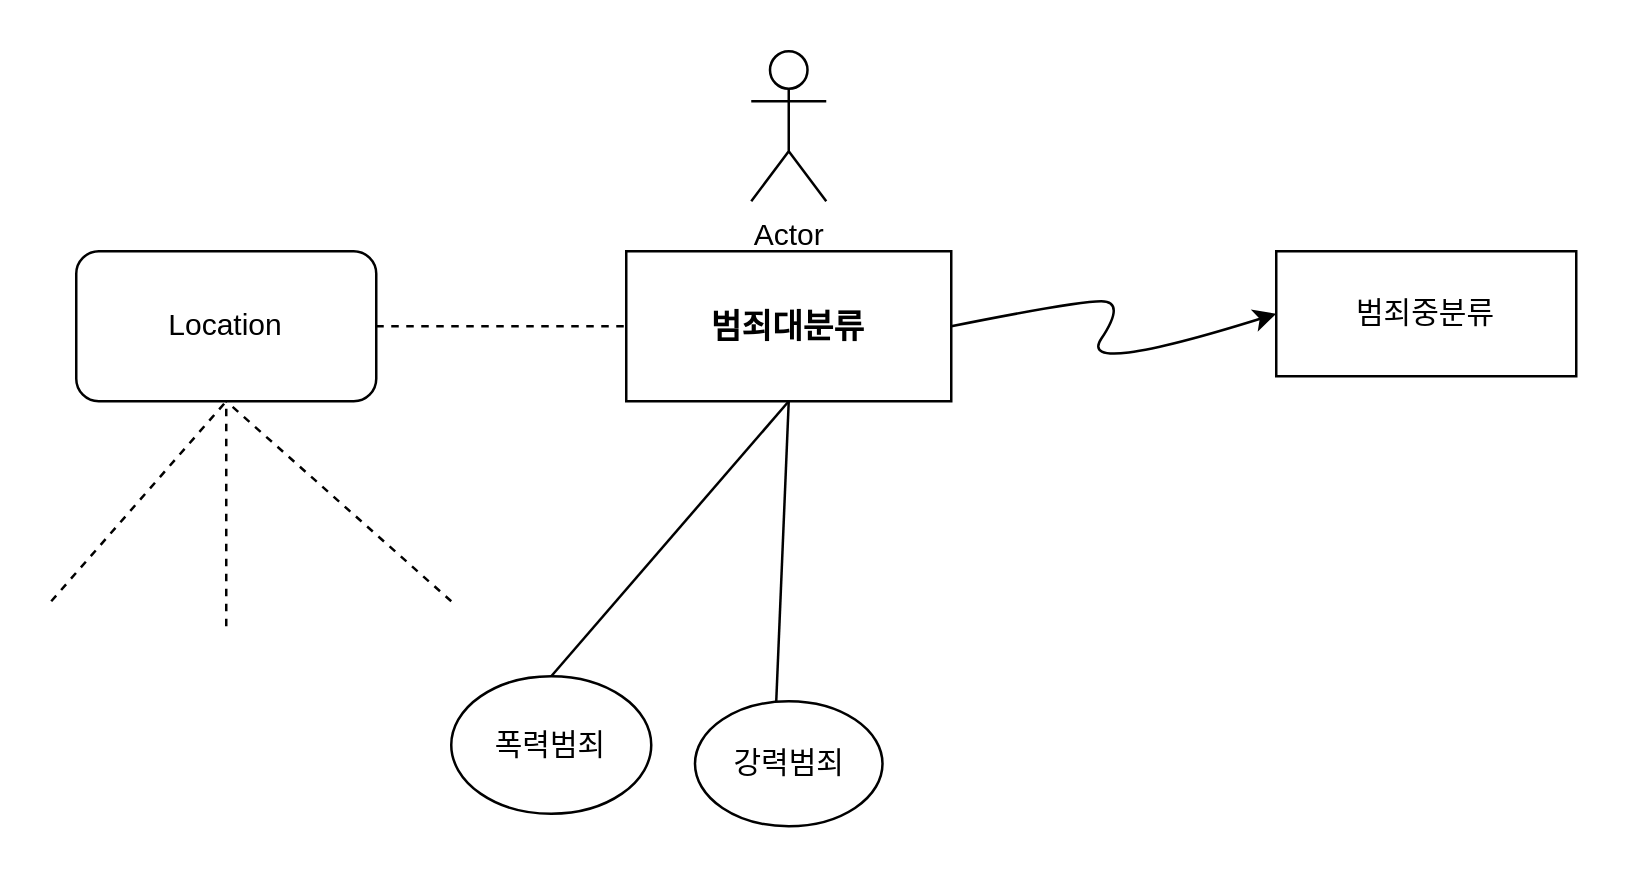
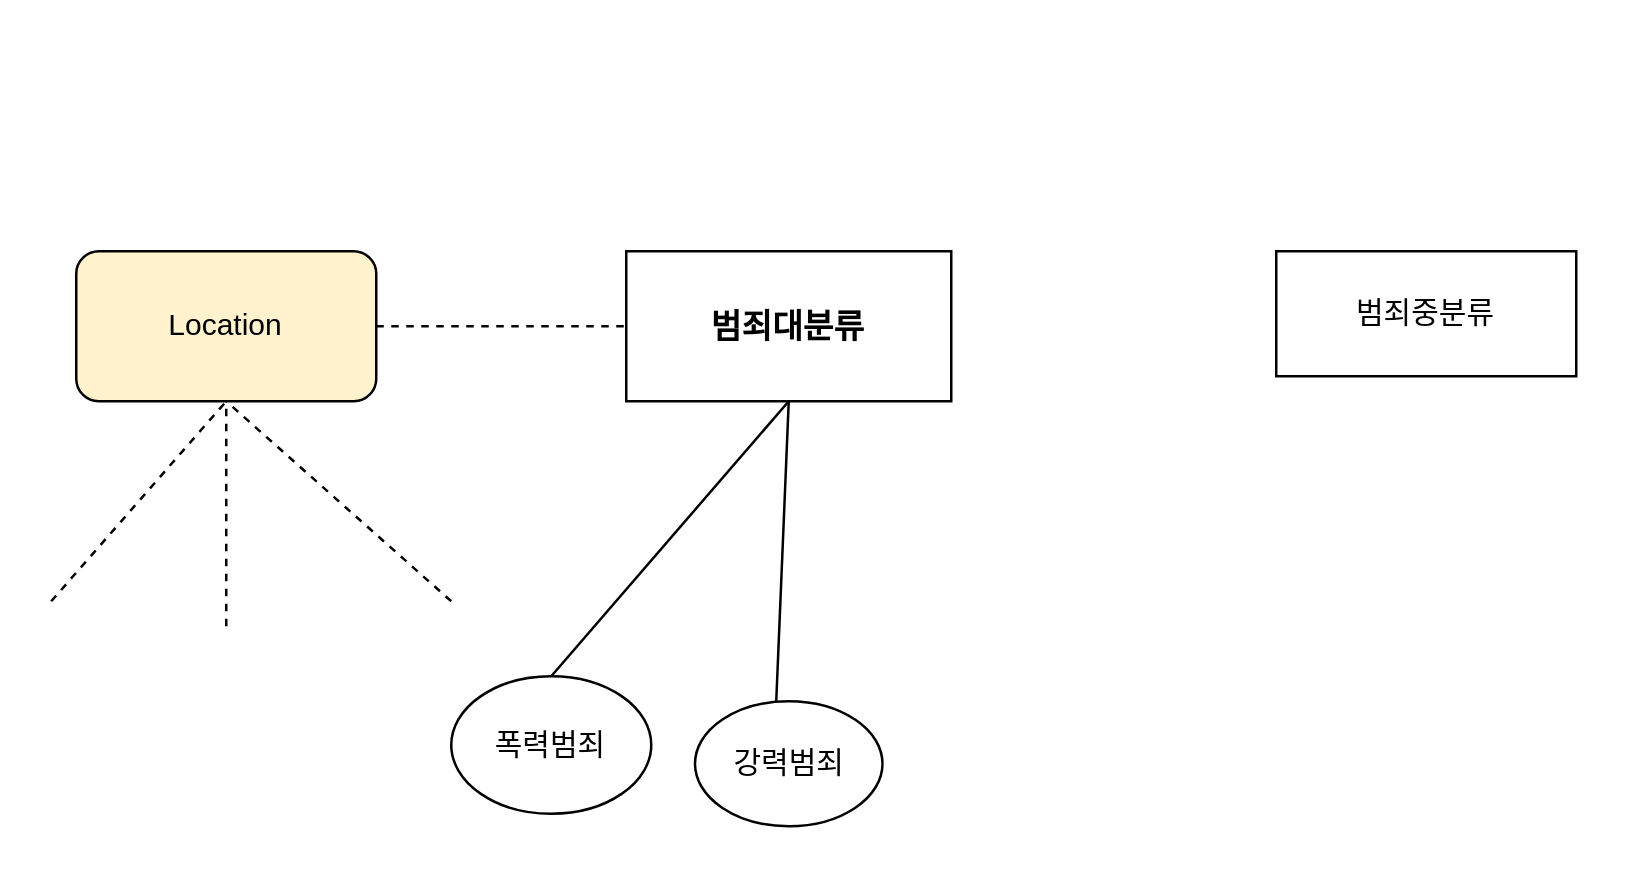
- <mxCell id="14" value="Actor" style="shape=umlActor;verticalLabelPosition=bottom;verticalAlign=top;html=1;outlineConnect=0;" vertex="1" parent="1"><mxGeometry x="300" y="20" width="30" height="60" as="geometry" /></mxCell>
- <mxCell id="5" value="Location" style="rounded=1;whiteSpace=wrap;html=1;" vertex="1" parent="1"><mxGeometry x="30" y="100" width="120" height="60" as="geometry" /></mxCell>
+ <mxCell id="5" value="Location" style="rounded=1;whiteSpace=wrap;html=1;fillColor=#fff2cc;" vertex="1" parent="1"><mxGeometry x="30" y="100" width="120" height="60" as="geometry" /></mxCell>
- <mxCell id="4" value="" style="curved=1;endArrow=classic;html=1;rounded=0;entryX=0;entryY=0.5;entryDx=0;entryDy=0;exitX=1;exitY=0.5;exitDx=0;exitDy=0;" edge="1" parent="1" source="2" target="3"><mxGeometry width="50" height="50" relative="1" as="geometry"><mxPoint x="330" y="220" as="sourcePoint" /><mxPoint x="380" y="170" as="targetPoint" /><Array as="points"><mxPoint x="430" y="120" /><mxPoint x="450" y="120" /><mxPoint x="430" y="150" /></Array></mxGeometry></mxCell>
